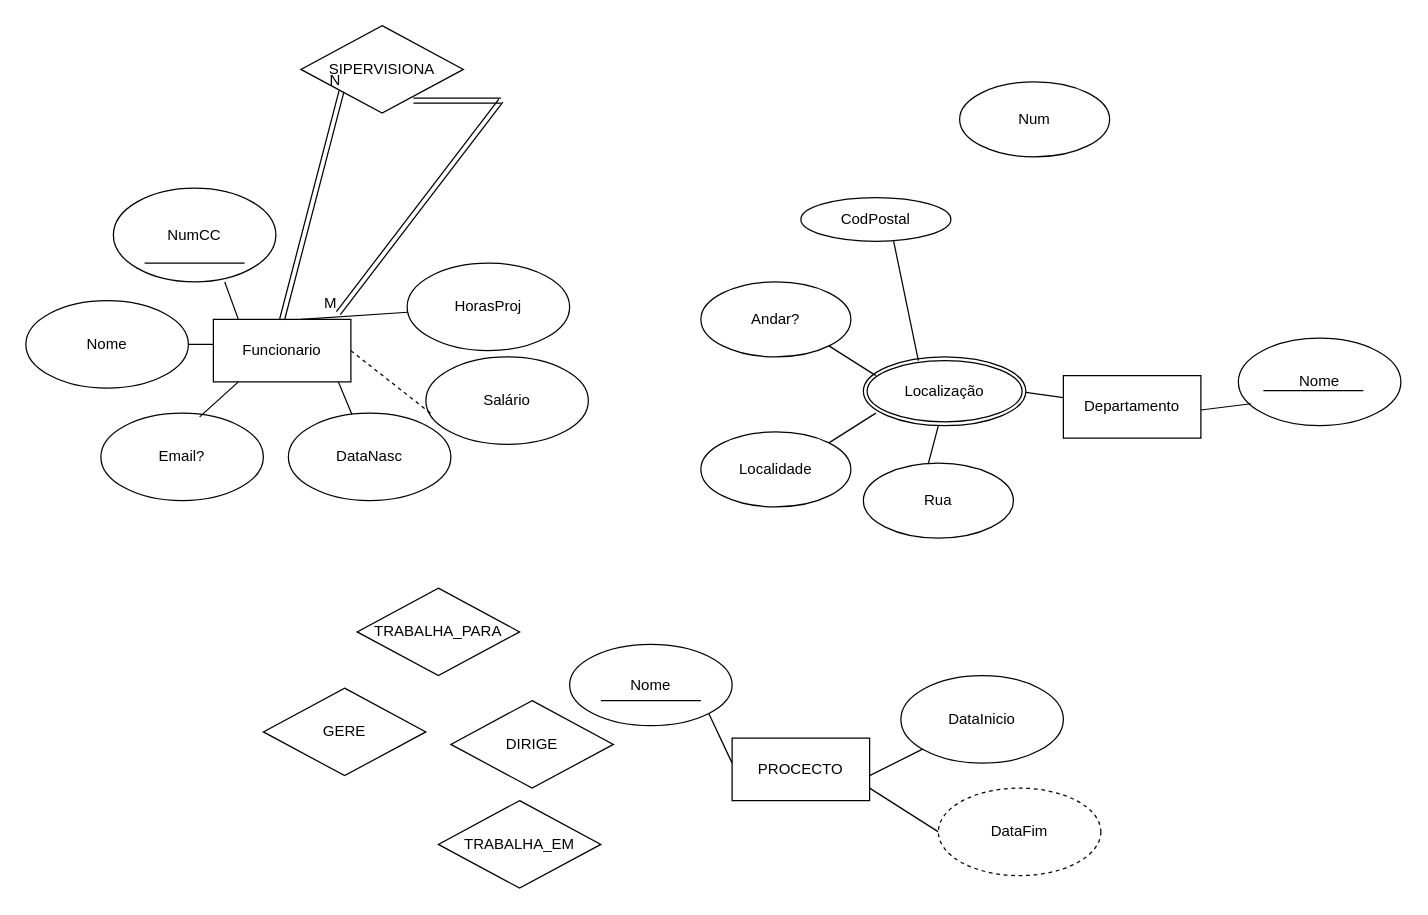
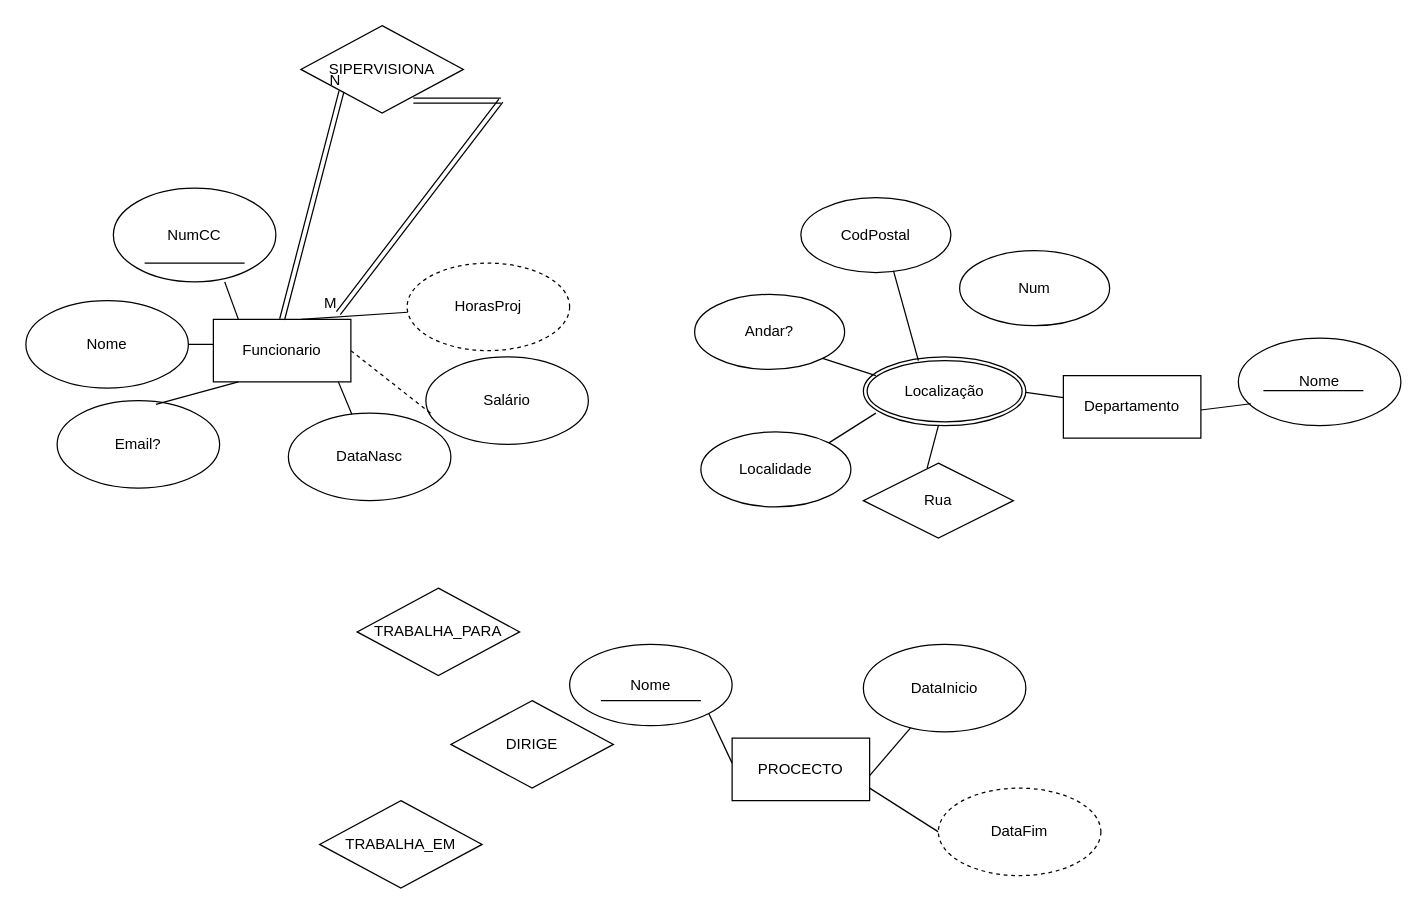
- <mxCell id="27" value="Num" style="ellipse;whiteSpace=wrap;html=1;" parent="1" vertex="1"><mxGeometry x="767" y="65" width="120" height="60" as="geometry" /></mxCell>
+ <mxCell id="27" value="Num" style="ellipse;whiteSpace=wrap;html=1;" parent="1" vertex="1"><mxGeometry x="767" y="200" width="120" height="60" as="geometry" /></mxCell>
- <mxCell id="37" value="CodPostal" style="ellipse;whiteSpace=wrap;html=1;" vertex="1" parent="1"><mxGeometry x="640" y="157.5" width="120" height="35" as="geometry" /></mxCell>
+ <mxCell id="37" value="CodPostal" style="ellipse;whiteSpace=wrap;html=1;" vertex="1" parent="1"><mxGeometry x="640" y="157.5" width="120" height="60" as="geometry" /></mxCell>
- <mxCell id="8" value="HorasProj" style="ellipse;whiteSpace=wrap;html=1;" parent="1" vertex="1"><mxGeometry x="325" y="210" width="130" height="70" as="geometry" /></mxCell>
+ <mxCell id="8" value="HorasProj" style="ellipse;whiteSpace=wrap;html=1;dashed=1;" parent="1" vertex="1"><mxGeometry x="325" y="210" width="130" height="70" as="geometry" /></mxCell>
- <mxCell id="29" value="Andar?" style="ellipse;whiteSpace=wrap;html=1;" parent="1" vertex="1"><mxGeometry x="560" y="225" width="120" height="60" as="geometry" /></mxCell>
+ <mxCell id="29" value="Andar?" style="ellipse;whiteSpace=wrap;html=1;" parent="1" vertex="1"><mxGeometry x="555" y="235" width="120" height="60" as="geometry" /></mxCell>
- <mxCell id="10" value="Email?" style="ellipse;whiteSpace=wrap;html=1;" parent="1" vertex="1"><mxGeometry x="80" y="330" width="130" height="70" as="geometry" /></mxCell>
+ <mxCell id="10" value="Email?" style="ellipse;whiteSpace=wrap;html=1;" parent="1" vertex="1"><mxGeometry x="45" y="320" width="130" height="70" as="geometry" /></mxCell>
- <mxCell id="28" value="Rua" style="ellipse;whiteSpace=wrap;html=1;" parent="1" vertex="1"><mxGeometry x="690" y="370" width="120" height="60" as="geometry" /></mxCell>
+ <mxCell id="28" value="Rua" style="rhombus;whiteSpace=wrap;html=1;" parent="1" vertex="1"><mxGeometry x="690" y="370" width="120" height="60" as="geometry" /></mxCell>
- <mxCell id="21" value="DataInicio" style="ellipse;whiteSpace=wrap;html=1;" parent="1" vertex="1"><mxGeometry x="720" y="540" width="130" height="70" as="geometry" /></mxCell>
+ <mxCell id="21" value="DataInicio" style="ellipse;whiteSpace=wrap;html=1;" parent="1" vertex="1"><mxGeometry x="690" y="515" width="130" height="70" as="geometry" /></mxCell>
- <mxCell id="41" value="GERE" style="shape=rhombus;perimeter=rhombusPerimeter;whiteSpace=wrap;html=1;align=center;" vertex="1" parent="1"><mxGeometry x="210" y="550" width="130" height="70" as="geometry" /></mxCell>
- <mxCell id="43" value="TRABALHA_EM" style="shape=rhombus;perimeter=rhombusPerimeter;whiteSpace=wrap;html=1;align=center;" vertex="1" parent="1"><mxGeometry x="350" y="640" width="130" height="70" as="geometry" /></mxCell>
+ <mxCell id="43" value="TRABALHA_EM" style="shape=rhombus;perimeter=rhombusPerimeter;whiteSpace=wrap;html=1;align=center;" vertex="1" parent="1"><mxGeometry x="255" y="640" width="130" height="70" as="geometry" /></mxCell>
